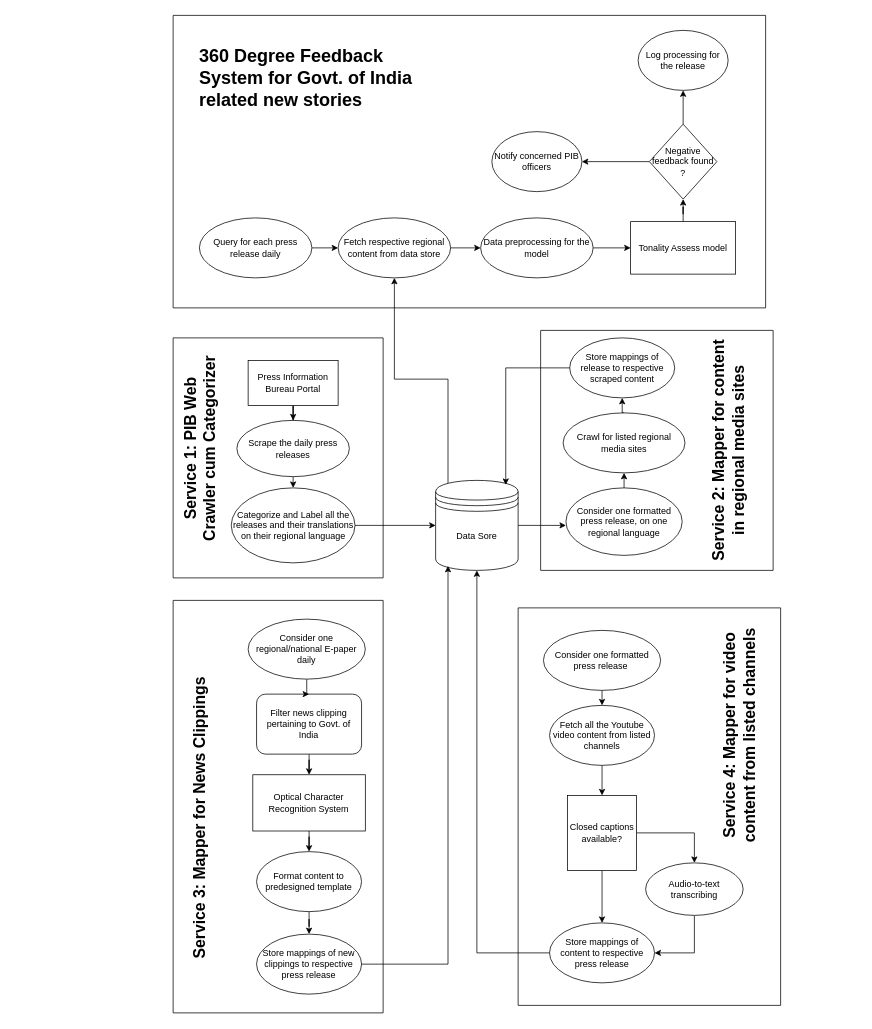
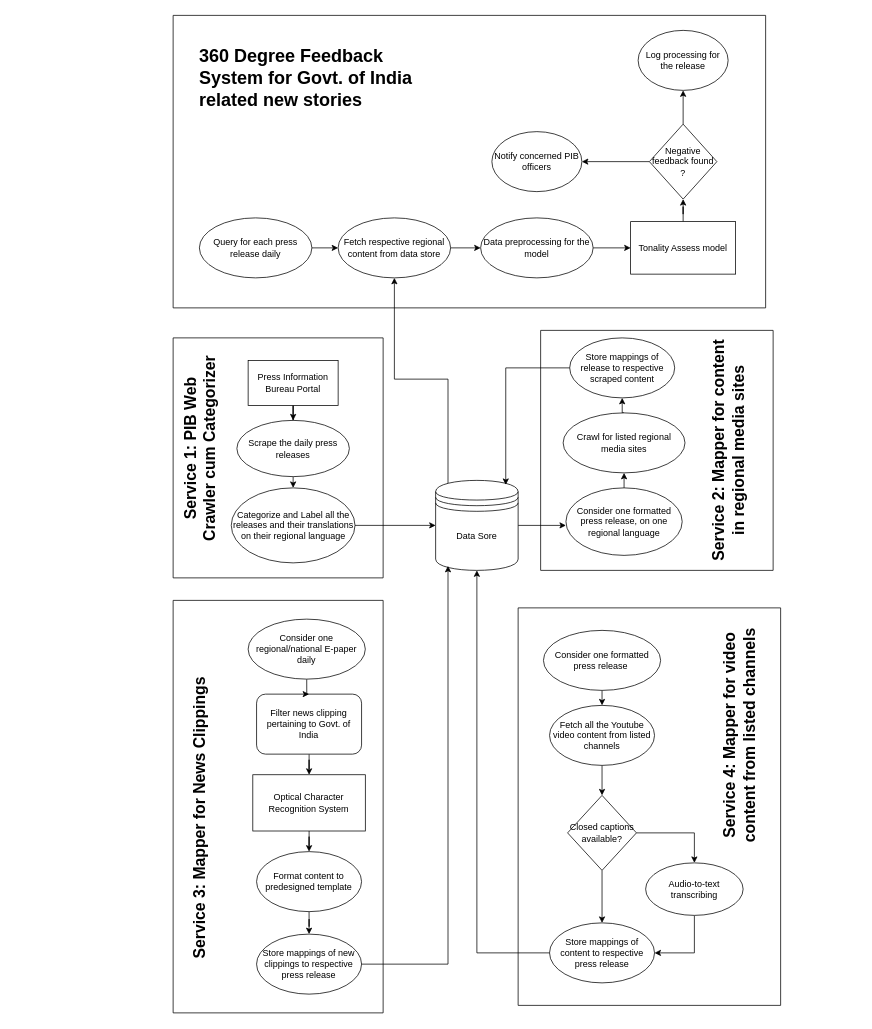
- <mxCell id="40" value="Closed captions available?" style="whiteSpace=wrap;html=1;rounded=0;" vertex="1" parent="32"><mxGeometry x="65.94" y="250" width="91.87" height="100" as="geometry" /></mxCell>
+ <mxCell id="40" value="Closed captions available?" style="rhombus;whiteSpace=wrap;html=1;" vertex="1" parent="32"><mxGeometry x="65.94" y="250" width="91.87" height="100" as="geometry" /></mxCell>
